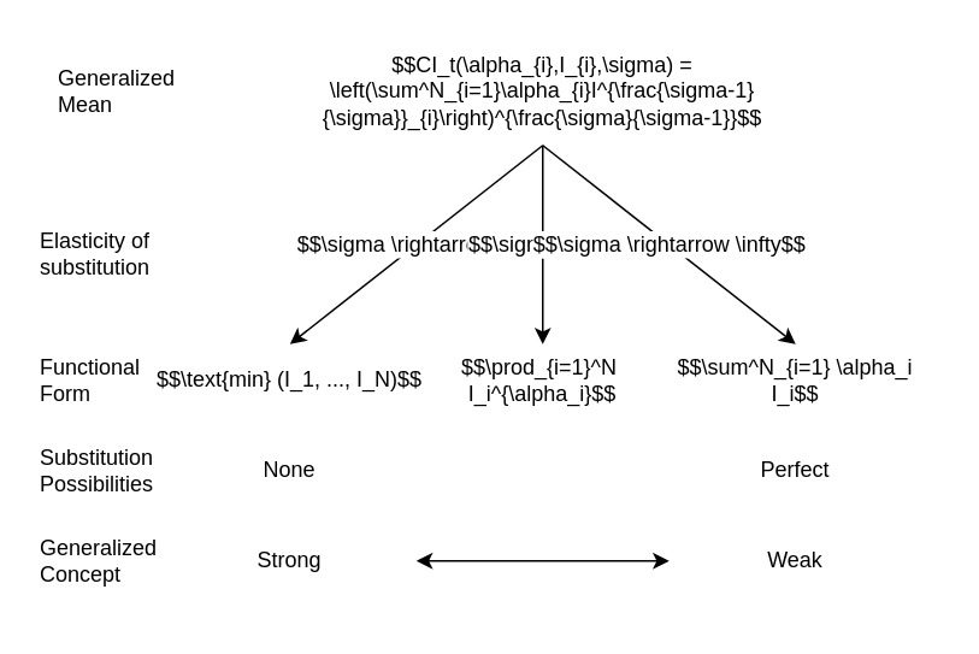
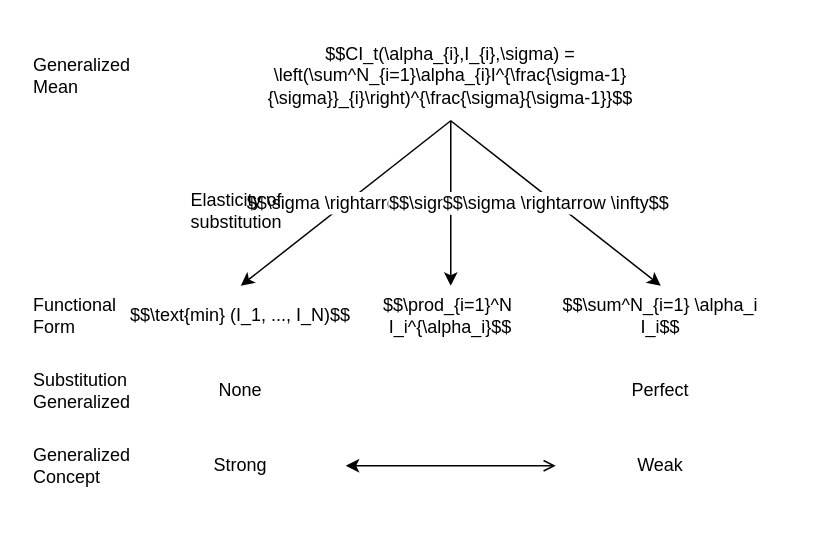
- <mxCell id="9" value="Generalized &lt;br&gt;Mean" style="rounded=0;whiteSpace=wrap;html=1;strokeWidth=0;strokeColor=none;fillColor=none;align=left;" vertex="1" parent="1"><mxGeometry x="30" y="20" width="90" height="60" as="geometry" /></mxCell>
+ <mxCell id="9" value="Generalized &lt;br&gt;Mean" style="rounded=0;whiteSpace=wrap;html=1;strokeWidth=0;strokeColor=none;fillColor=none;align=left;" vertex="1" parent="1"><mxGeometry x="20" y="20" width="90" height="60" as="geometry" /></mxCell>
- <mxCell id="10" value="Elasticity of &lt;br&gt;substitution" style="rounded=0;whiteSpace=wrap;html=1;strokeWidth=0;strokeColor=none;fillColor=none;align=left;" vertex="1" parent="1"><mxGeometry x="20" y="110" width="90" height="60" as="geometry" /></mxCell>
+ <mxCell id="10" value="Elasticity of &lt;br&gt;substitution" style="rounded=0;whiteSpace=wrap;html=1;strokeWidth=0;strokeColor=none;fillColor=none;align=left;" vertex="1" parent="1"><mxGeometry x="125" y="110" width="90" height="60" as="geometry" /></mxCell>
- <mxCell id="12" value="Substitution &lt;br&gt;Possibilities" style="rounded=0;whiteSpace=wrap;html=1;strokeWidth=0;strokeColor=none;fillColor=none;align=left;" vertex="1" parent="1"><mxGeometry x="20" y="230" width="90" height="60" as="geometry" /></mxCell>
+ <mxCell id="12" value="Substitution &lt;br&gt;Generalized" style="rounded=0;whiteSpace=wrap;html=1;strokeWidth=0;strokeColor=none;fillColor=none;align=left;" vertex="1" parent="1"><mxGeometry x="20" y="230" width="90" height="60" as="geometry" /></mxCell>
- <mxCell id="18" value="" style="endArrow=classic;startArrow=classic;html=1;rounded=0;strokeWidth=1;endWidth=14.545;startWidth=14.545;targetPerimeterSpacing=0;strokeColor=default;shadow=0;" edge="1" parent="1" source="16" target="17"><mxGeometry width="100" height="100" relative="1" as="geometry"><mxPoint x="190" y="309.47" as="sourcePoint" /><mxPoint x="350" y="309.47" as="targetPoint" /></mxGeometry></mxCell>
+ <mxCell id="18" value="" style="endArrow=open;startArrow=classic;html=1;rounded=0;strokeWidth=1;endWidth=14.545;startWidth=14.545;targetPerimeterSpacing=0;strokeColor=default;shadow=0;" edge="1" parent="1" source="16" target="17"><mxGeometry width="100" height="100" relative="1" as="geometry"><mxPoint x="190" y="309.47" as="sourcePoint" /><mxPoint x="350" y="309.47" as="targetPoint" /></mxGeometry></mxCell>
